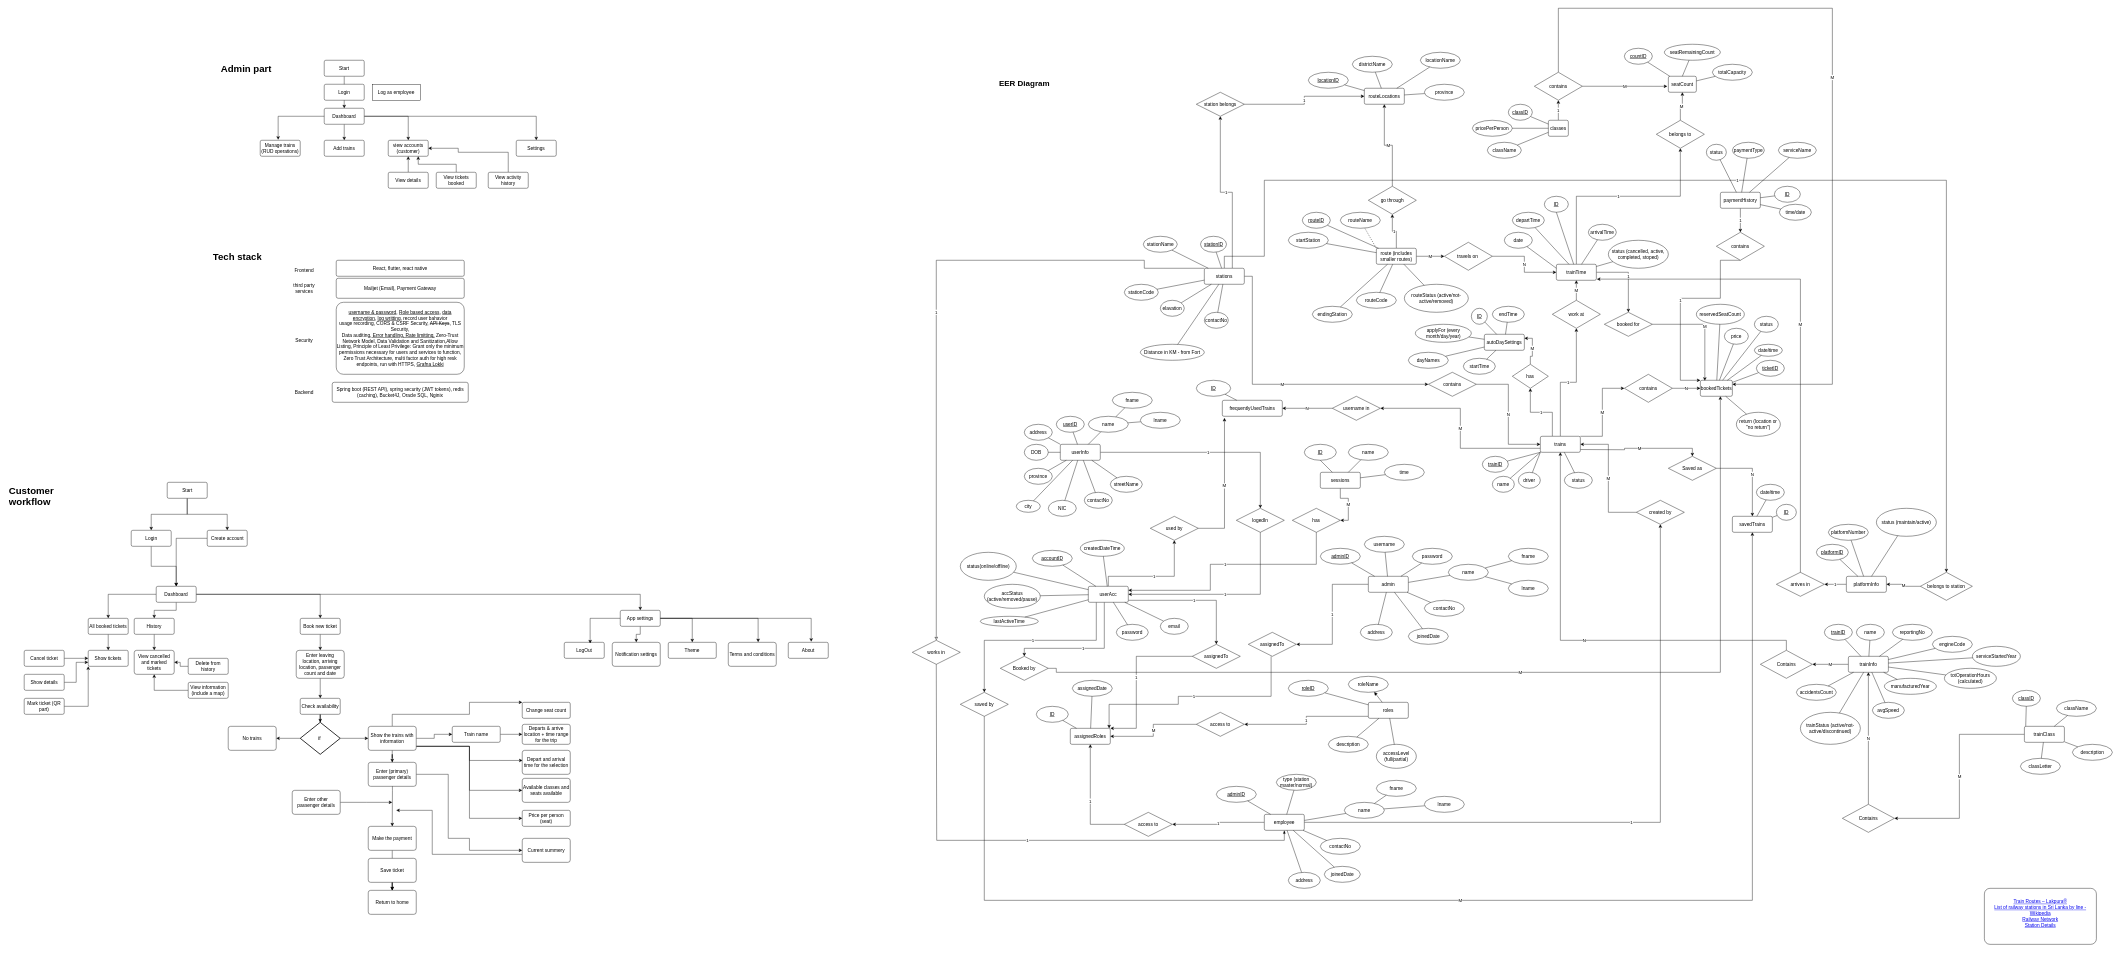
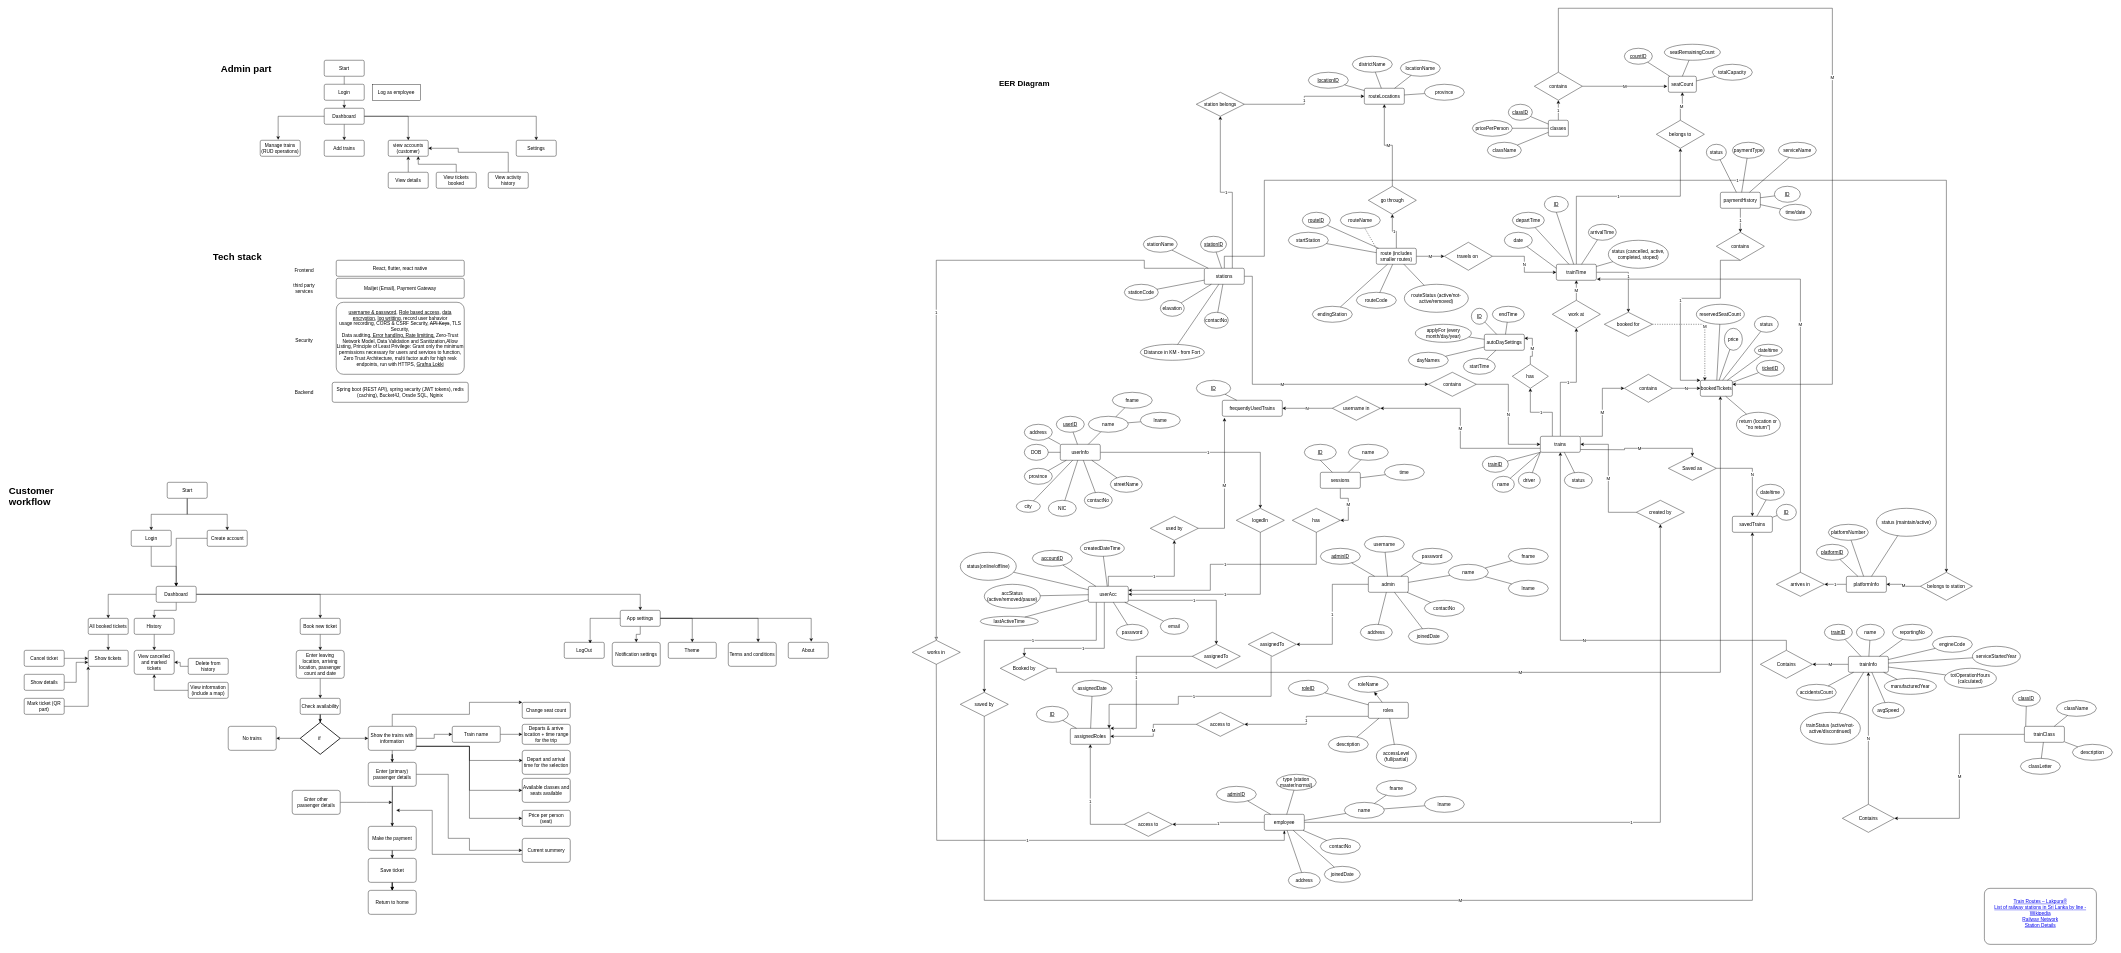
- <mxCell id="347" value="locationName" style="ellipse;whiteSpace=wrap;html=1;align=center;" parent="1" vertex="1"><mxGeometry x="3550" y="130" width="100" height="40" as="geometry" /></mxCell>
+ <mxCell id="347" value="locationName" style="ellipse;whiteSpace=wrap;html=1;align=center;" parent="1" vertex="1"><mxGeometry x="3500" y="150" width="100" height="40" as="geometry" /></mxCell>
- <mxCell id="402" value="M" style="edgeStyle=orthogonalEdgeStyle;rounded=0;orthogonalLoop=1;jettySize=auto;html=1;entryX=0.14;entryY=0.03;entryDx=0;entryDy=0;entryPerimeter=0;" parent="1" source="403" target="230" edge="1"><mxGeometry relative="1" as="geometry"><mxPoint x="4180" y="910" as="targetPoint" /></mxGeometry></mxCell>
+ <mxCell id="402" value="M" style="edgeStyle=orthogonalEdgeStyle;rounded=0;orthogonalLoop=1;jettySize=auto;html=1;entryX=0.14;entryY=0.03;entryDx=0;entryDy=0;entryPerimeter=0;dashed=1;" parent="1" source="403" target="230" edge="1"><mxGeometry relative="1" as="geometry"><mxPoint x="4180" y="910" as="targetPoint" /></mxGeometry></mxCell>
- <mxCell id="396" value="price" style="ellipse;whiteSpace=wrap;html=1;align=center;" parent="1" vertex="1"><mxGeometry x="4310" y="820" width="60" height="40" as="geometry" /></mxCell>
+ <mxCell id="396" value="price" style="ellipse;whiteSpace=wrap;html=1;align=center;" parent="1" vertex="1"><mxGeometry x="4310" y="820" width="45" height="55" as="geometry" /></mxCell>
+ <mxCell id="51" value="" style="edgeStyle=orthogonalEdgeStyle;rounded=0;orthogonalLoop=1;jettySize=auto;html=1;" parent="1" source="53" target="57" edge="1"><mxGeometry relative="1" as="geometry" /></mxCell>
